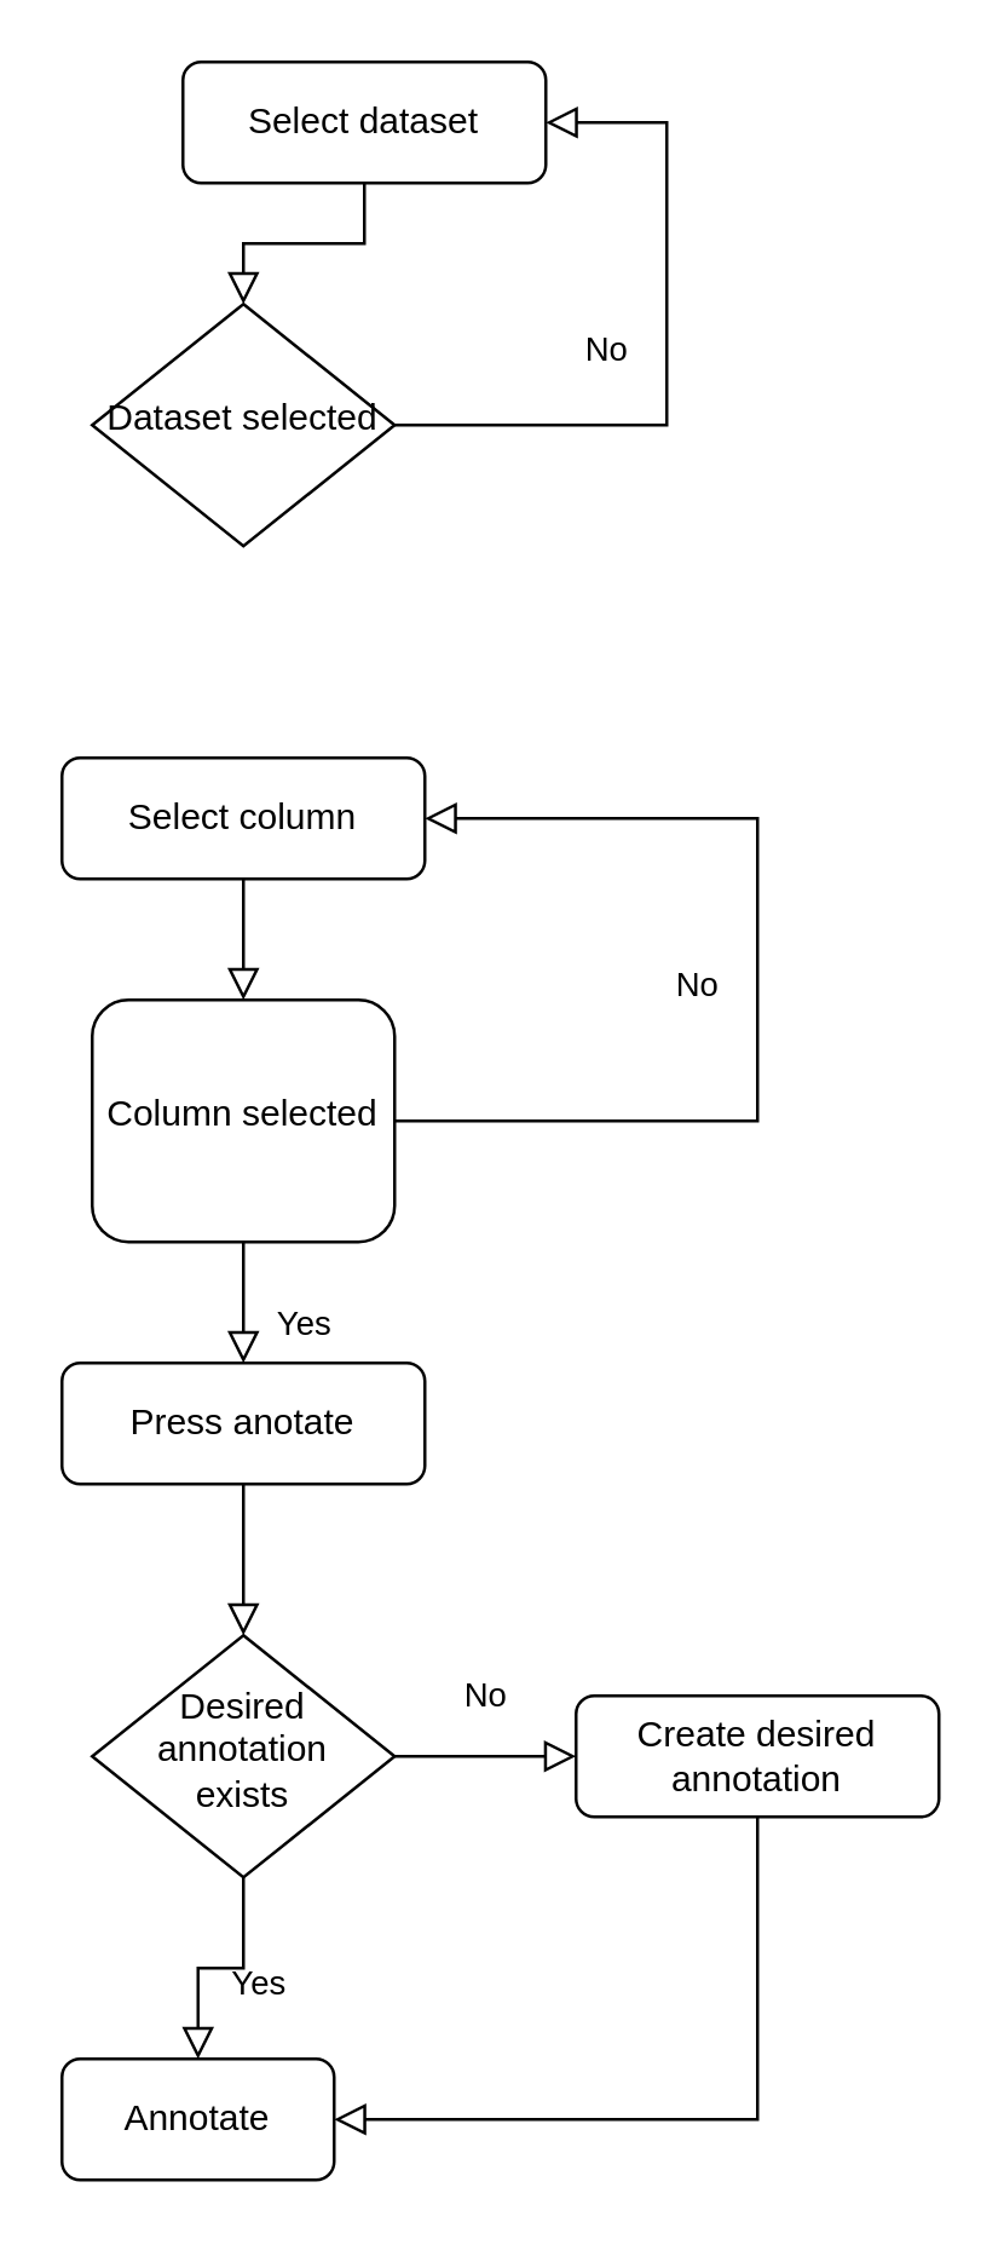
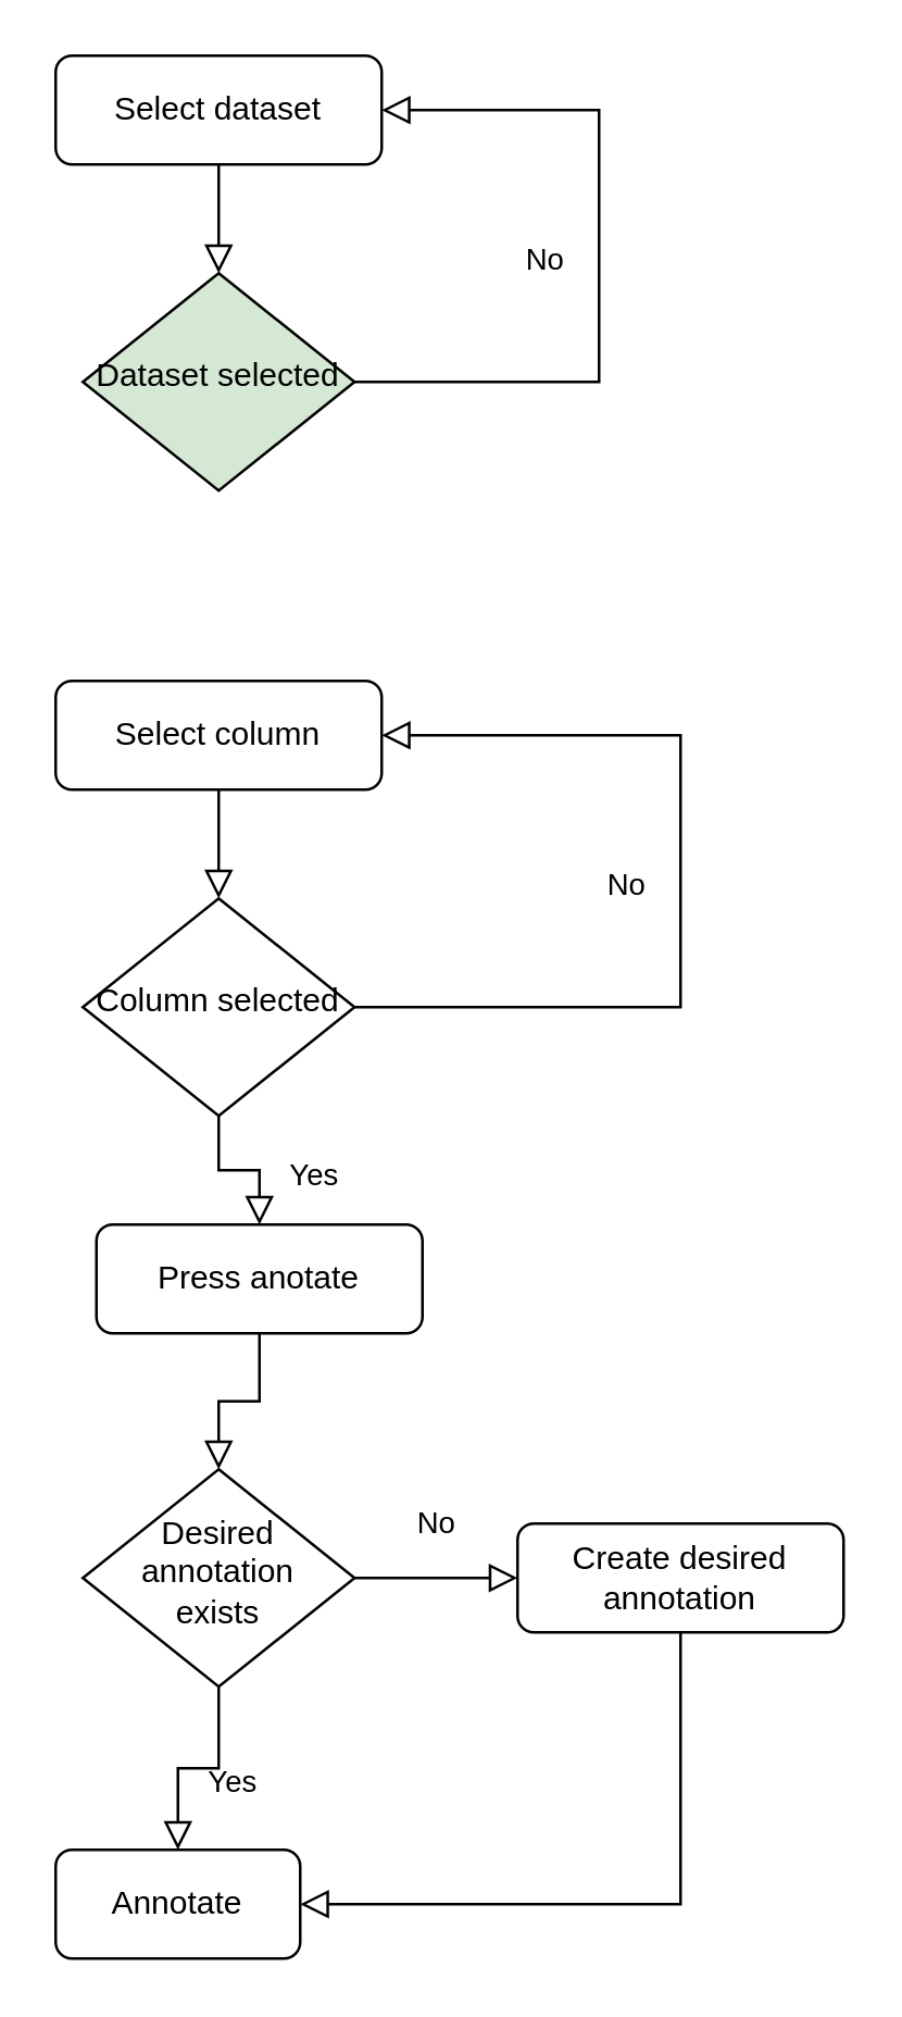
- <mxCell id="2" value="Select dataset" style="rounded=1;whiteSpace=wrap;html=1;fontSize=12;glass=0;strokeWidth=1;shadow=0;" parent="1" vertex="1"><mxGeometry x="60" y="20" width="120" height="40" as="geometry" /></mxCell>
+ <mxCell id="2" value="Select dataset" style="rounded=1;whiteSpace=wrap;html=1;fontSize=12;glass=0;strokeWidth=1;shadow=0;" parent="1" vertex="1"><mxGeometry x="20" width="120" height="40" as="geometry" y="20" /></mxCell>
- <mxCell id="3" value="Dataset selected" style="rhombus;whiteSpace=wrap;html=1;shadow=0;fontFamily=Helvetica;fontSize=12;align=center;strokeWidth=1;spacing=6;spacingTop=-4;" parent="1" vertex="1"><mxGeometry x="30" y="100" width="100" height="80" as="geometry" /></mxCell>
+ <mxCell id="3" value="Dataset selected" style="rhombus;whiteSpace=wrap;html=1;shadow=0;fontFamily=Helvetica;fontSize=12;align=center;strokeWidth=1;spacing=6;spacingTop=-4;fillColor=#d5e8d4;" parent="1" vertex="1"><mxGeometry x="30" y="100" width="100" height="80" as="geometry" /></mxCell>
- <mxCell id="7" value="Column selected" style="whiteSpace=wrap;html=1;shadow=0;fontFamily=Helvetica;fontSize=12;align=center;strokeWidth=1;spacing=6;spacingTop=-4;rounded=1;" parent="1" vertex="1"><mxGeometry x="30" y="330" width="100" height="80" as="geometry" /></mxCell>
+ <mxCell id="7" value="Column selected" style="rhombus;whiteSpace=wrap;html=1;shadow=0;fontFamily=Helvetica;fontSize=12;align=center;strokeWidth=1;spacing=6;spacingTop=-4;" parent="1" vertex="1"><mxGeometry x="30" y="330" width="100" height="80" as="geometry" /></mxCell>
- <mxCell id="9" value="Press anotate" style="rounded=1;whiteSpace=wrap;html=1;fontSize=12;glass=0;strokeWidth=1;shadow=0;" parent="1" vertex="1"><mxGeometry x="20" y="450" width="120" height="40" as="geometry" /></mxCell>
+ <mxCell id="9" value="Press anotate" style="rounded=1;whiteSpace=wrap;html=1;fontSize=12;glass=0;strokeWidth=1;shadow=0;" parent="1" vertex="1"><mxGeometry x="35" y="450" width="120" height="40" as="geometry" /></mxCell>
